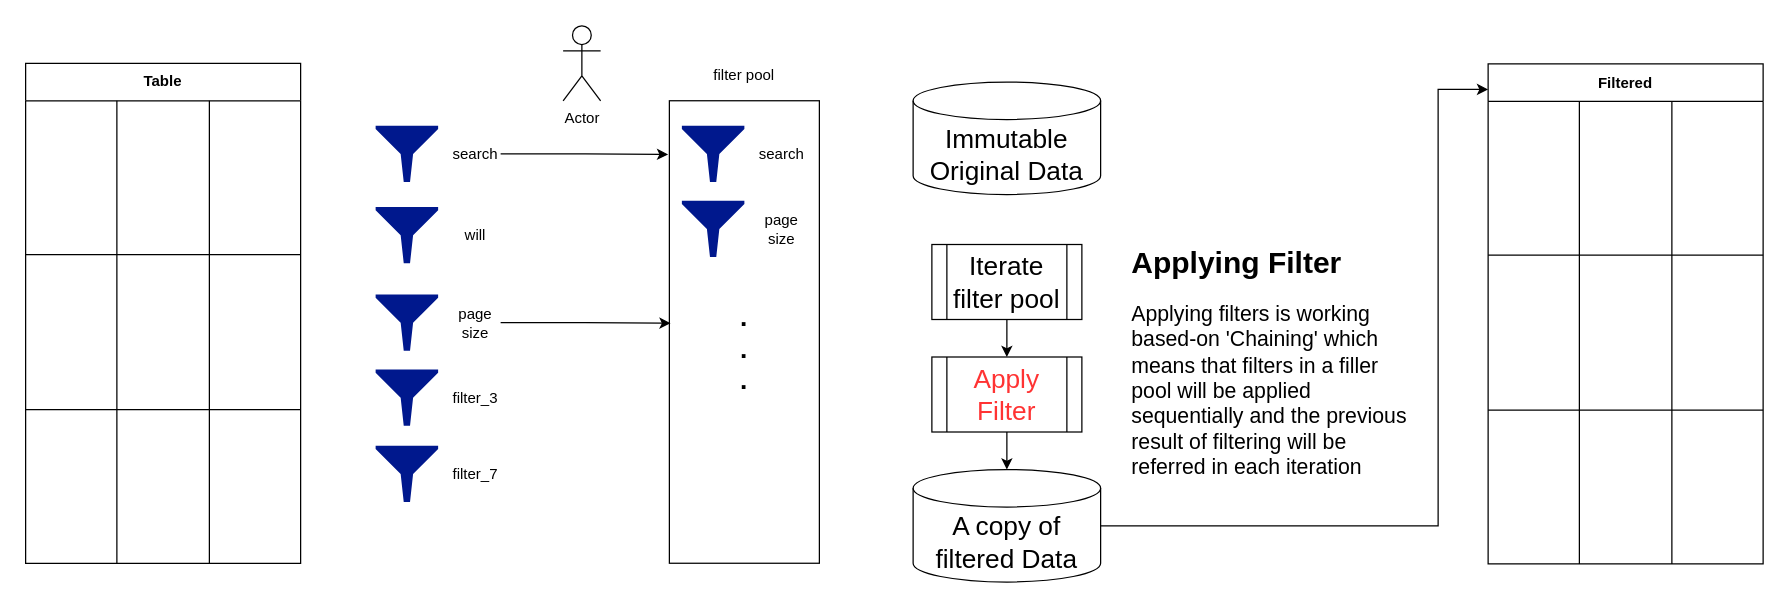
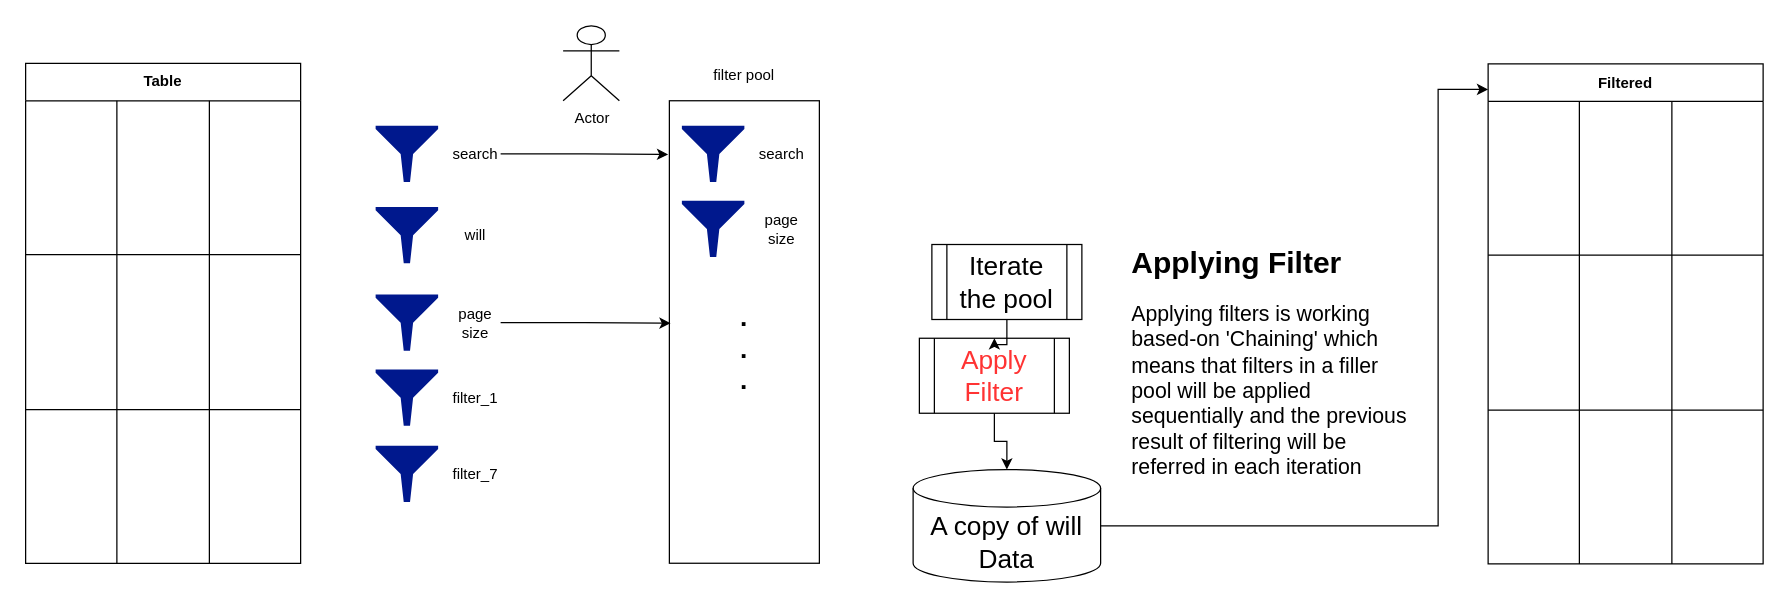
- <mxCell id="17" value="Actor" style="shape=umlActor;verticalLabelPosition=bottom;verticalAlign=top;html=1;outlineConnect=0;" vertex="1" parent="1"><mxGeometry x="450" y="20" width="30" height="60" as="geometry" /></mxCell>
+ <mxCell id="17" value="Actor" style="shape=umlActor;verticalLabelPosition=bottom;verticalAlign=top;html=1;outlineConnect=0;" vertex="1" parent="1"><mxGeometry x="450" y="20" width="45" height="60" as="geometry" /></mxCell>
- <mxCell id="44" value="Immutable Original Data" style="shape=cylinder3;whiteSpace=wrap;html=1;boundedLbl=1;backgroundOutline=1;size=15;fontSize=21;" vertex="1" parent="43"><mxGeometry y="14.5" width="150" height="90" as="geometry" /></mxCell>
- <mxCell id="45" value="Iterate filter pool" style="shape=process;whiteSpace=wrap;html=1;backgroundOutline=1;fontSize=21;" vertex="1" parent="43"><mxGeometry x="15" y="144.5" width="120" height="60" as="geometry" /></mxCell>
+ <mxCell id="45" value="Iterate the pool" style="shape=process;whiteSpace=wrap;html=1;backgroundOutline=1;fontSize=21;" vertex="1" parent="43"><mxGeometry x="15" y="144.5" width="120" height="60" as="geometry" /></mxCell>
- <mxCell id="46" value="&lt;font color=&quot;#ff3333&quot;&gt;Apply Filter&lt;/font&gt;" style="shape=process;whiteSpace=wrap;html=1;backgroundOutline=1;fontSize=21;" vertex="1" parent="43"><mxGeometry x="15" y="234.5" width="120" height="60" as="geometry" /></mxCell>
+ <mxCell id="46" value="&lt;font color=&quot;#ff3333&quot;&gt;Apply Filter&lt;/font&gt;" style="shape=process;whiteSpace=wrap;html=1;backgroundOutline=1;fontSize=21;" vertex="1" parent="43"><mxGeometry x="5" y="219.5" width="120" height="60" as="geometry" /></mxCell>
- <mxCell id="30" value="filter_3" style="text;html=1;strokeColor=none;fillColor=none;align=center;verticalAlign=middle;whiteSpace=wrap;rounded=0;" vertex="1" parent="28"><mxGeometry x="60" y="12.5" width="40" height="20" as="geometry" /></mxCell>
+ <mxCell id="30" value="filter_1" style="text;html=1;strokeColor=none;fillColor=none;align=center;verticalAlign=middle;whiteSpace=wrap;rounded=0;" vertex="1" parent="28"><mxGeometry x="60" y="12.5" width="40" height="20" as="geometry" /></mxCell>
- <mxCell id="48" value="A copy of filtered Data" style="shape=cylinder3;whiteSpace=wrap;html=1;boundedLbl=1;backgroundOutline=1;size=15;fontSize=21;" vertex="1" parent="43"><mxGeometry y="324.5" width="150" height="90" as="geometry" /></mxCell>
+ <mxCell id="48" value="A copy of will Data" style="shape=cylinder3;whiteSpace=wrap;html=1;boundedLbl=1;backgroundOutline=1;size=15;fontSize=21;" vertex="1" parent="43"><mxGeometry y="324.5" width="150" height="90" as="geometry" /></mxCell>
